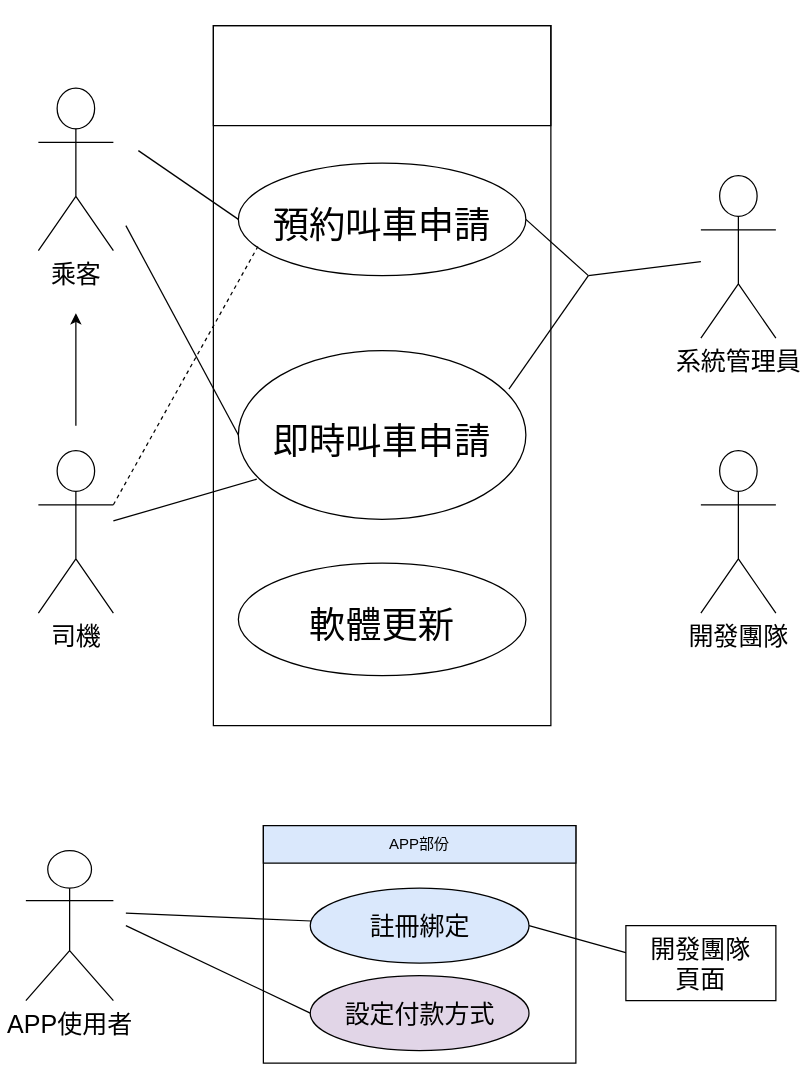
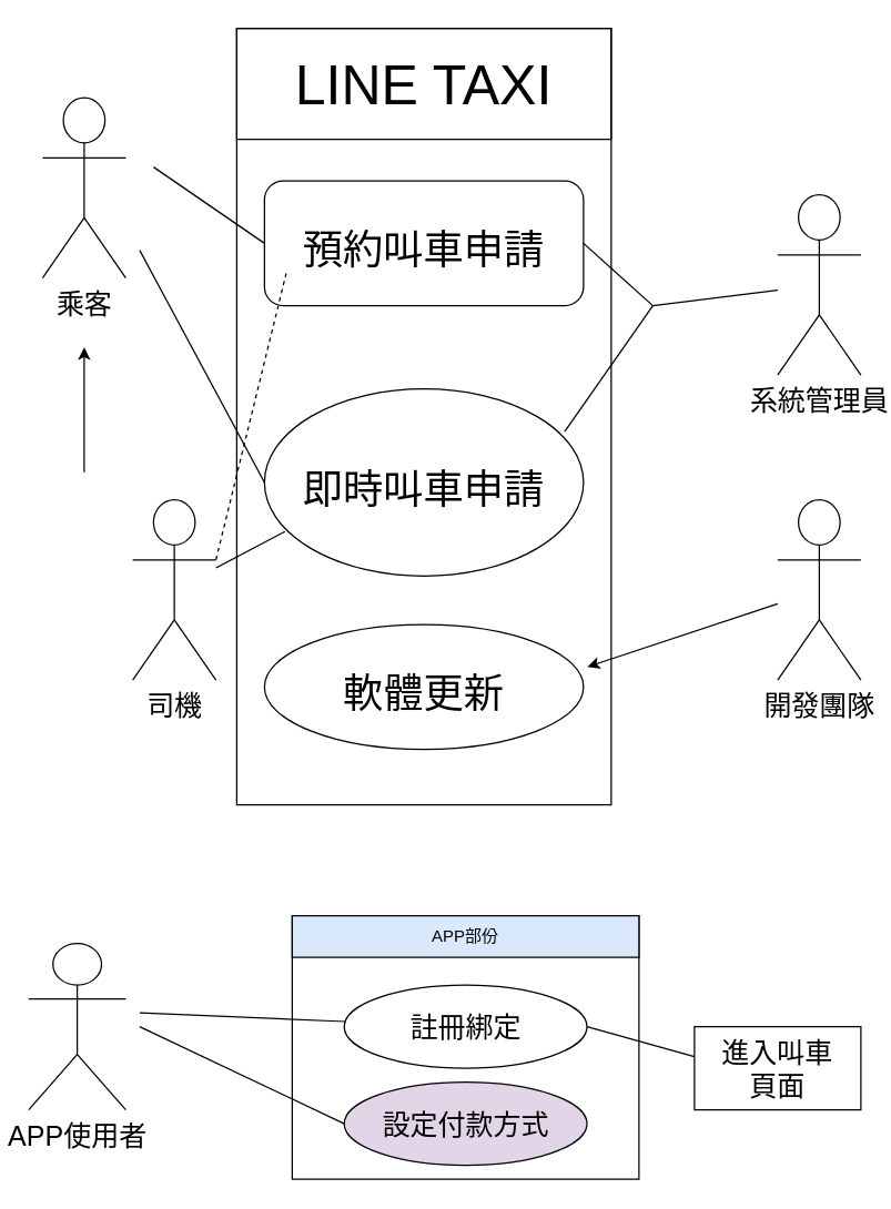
+ <mxCell id="11" value="&lt;font style=&quot;font-size: 40px;&quot;&gt;LINE TAXI&lt;/font&gt;" style="text;html=1;strokeColor=none;fillColor=none;align=center;verticalAlign=middle;whiteSpace=wrap;rounded=0;" parent="1" vertex="1"><mxGeometry x="170" y="20" width="270" height="80" as="geometry" /></mxCell>
- <mxCell id="12" value="&lt;font style=&quot;font-size: 29px;&quot;&gt;預約叫車申請&lt;/font&gt;" style="ellipse;whiteSpace=wrap;html=1;fontSize=40;fillColor=none;" parent="1" vertex="1"><mxGeometry x="190" y="130" width="230" height="90" as="geometry" /></mxCell>
+ <mxCell id="12" value="&lt;font style=&quot;font-size: 29px;&quot;&gt;預約叫車申請&lt;/font&gt;" style="whiteSpace=wrap;html=1;fontSize=40;fillColor=none;rounded=1;" parent="1" vertex="1"><mxGeometry x="190" y="130" width="230" height="90" as="geometry" /></mxCell>
- <mxCell id="9" value="&lt;font style=&quot;font-size: 20px;&quot;&gt;司機&lt;/font&gt;" style="shape=umlActor;verticalLabelPosition=bottom;verticalAlign=top;html=1;outlineConnect=0;fillColor=none;" parent="1" vertex="1"><mxGeometry x="30" y="360" width="60" height="130" as="geometry" /></mxCell>
+ <mxCell id="9" value="&lt;font style=&quot;font-size: 20px;&quot;&gt;司機&lt;/font&gt;" style="shape=umlActor;verticalLabelPosition=bottom;verticalAlign=top;html=1;outlineConnect=0;fillColor=none;" parent="1" vertex="1"><mxGeometry x="95" y="360" width="60" height="130" as="geometry" /></mxCell>
+ <mxCell id="17" style="edgeStyle=none;html=1;entryX=1.012;entryY=0.339;entryDx=0;entryDy=0;entryPerimeter=0;fontSize=20;endArrow=classic;endFill=1;" parent="1" source="18" target="14" edge="1"><mxGeometry relative="1" as="geometry" /></mxCell>
- <mxCell id="24" value="&lt;font style=&quot;font-size: 20px;&quot;&gt;註冊綁定&lt;/font&gt;" style="ellipse;whiteSpace=wrap;html=1;fillColor=#dae8fc;" vertex="1" parent="1"><mxGeometry x="247.5" y="710" width="175" height="60" as="geometry" /></mxCell>
+ <mxCell id="24" value="&lt;font style=&quot;font-size: 20px;&quot;&gt;註冊綁定&lt;/font&gt;" style="ellipse;whiteSpace=wrap;html=1;" vertex="1" parent="1"><mxGeometry x="247.5" y="710" width="175" height="60" as="geometry" /></mxCell>
- <mxCell id="29" value="開發團隊&lt;br&gt;頁面" style="rounded=0;whiteSpace=wrap;html=1;fontSize=20;" vertex="1" parent="1"><mxGeometry x="500" y="740" width="120" height="60" as="geometry" /></mxCell>
+ <mxCell id="29" value="進入叫車&lt;br&gt;頁面" style="rounded=0;whiteSpace=wrap;html=1;fontSize=20;" vertex="1" parent="1"><mxGeometry x="500" y="740" width="120" height="60" as="geometry" /></mxCell>
